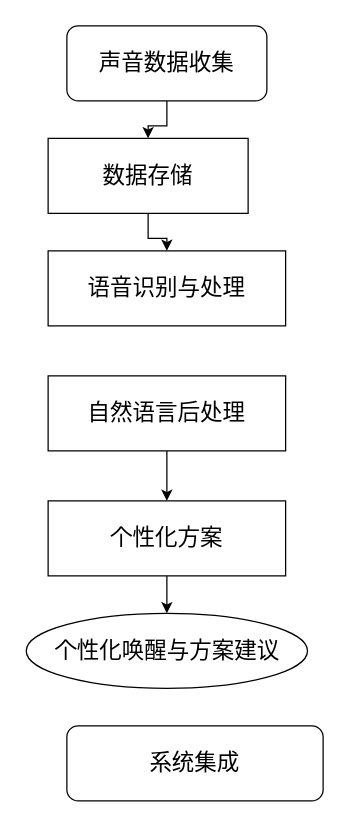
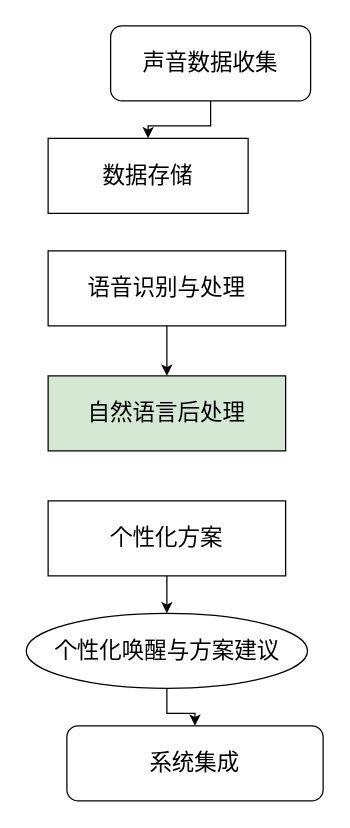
- <mxCell id="14" value="声音数据收集" style="rounded=1;whiteSpace=wrap;html=1;fontSize=18;" vertex="1" parent="1"><mxGeometry x="53" y="20" width="160" height="60" as="geometry" /></mxCell>
+ <mxCell id="14" value="声音数据收集" style="rounded=1;whiteSpace=wrap;html=1;fontSize=18;" vertex="1" parent="1"><mxGeometry x="88" y="20" width="160" height="60" as="geometry" /></mxCell>
- <mxCell id="2" value="" style="edgeStyle=orthogonalEdgeStyle;rounded=0;orthogonalLoop=1;jettySize=auto;html=1;" edge="1" parent="1" source="3" target="5"><mxGeometry relative="1" as="geometry" /></mxCell>
+ <mxCell id="4" value="" style="edgeStyle=orthogonalEdgeStyle;rounded=0;orthogonalLoop=1;jettySize=auto;html=1;" edge="1" parent="1" source="5" target="7"><mxGeometry relative="1" as="geometry" /></mxCell>
- <mxCell id="7" value="自然语言后处理" style="rounded=0;whiteSpace=wrap;html=1;fontSize=18;" vertex="1" parent="1"><mxGeometry x="38" y="300" width="190" height="60" as="geometry" /></mxCell>
+ <mxCell id="7" value="自然语言后处理" style="rounded=0;whiteSpace=wrap;html=1;fontSize=18;fillColor=#d5e8d4;" vertex="1" parent="1"><mxGeometry x="38" y="300" width="190" height="60" as="geometry" /></mxCell>
- <mxCell id="6" value="" style="edgeStyle=orthogonalEdgeStyle;rounded=0;orthogonalLoop=1;jettySize=auto;html=1;" edge="1" parent="1" source="7" target="9"><mxGeometry relative="1" as="geometry" /></mxCell>
+ <mxCell id="10" value="" style="edgeStyle=orthogonalEdgeStyle;rounded=0;orthogonalLoop=1;jettySize=auto;html=1;" edge="1" parent="1" source="11" target="12"><mxGeometry relative="1" as="geometry" /></mxCell>
